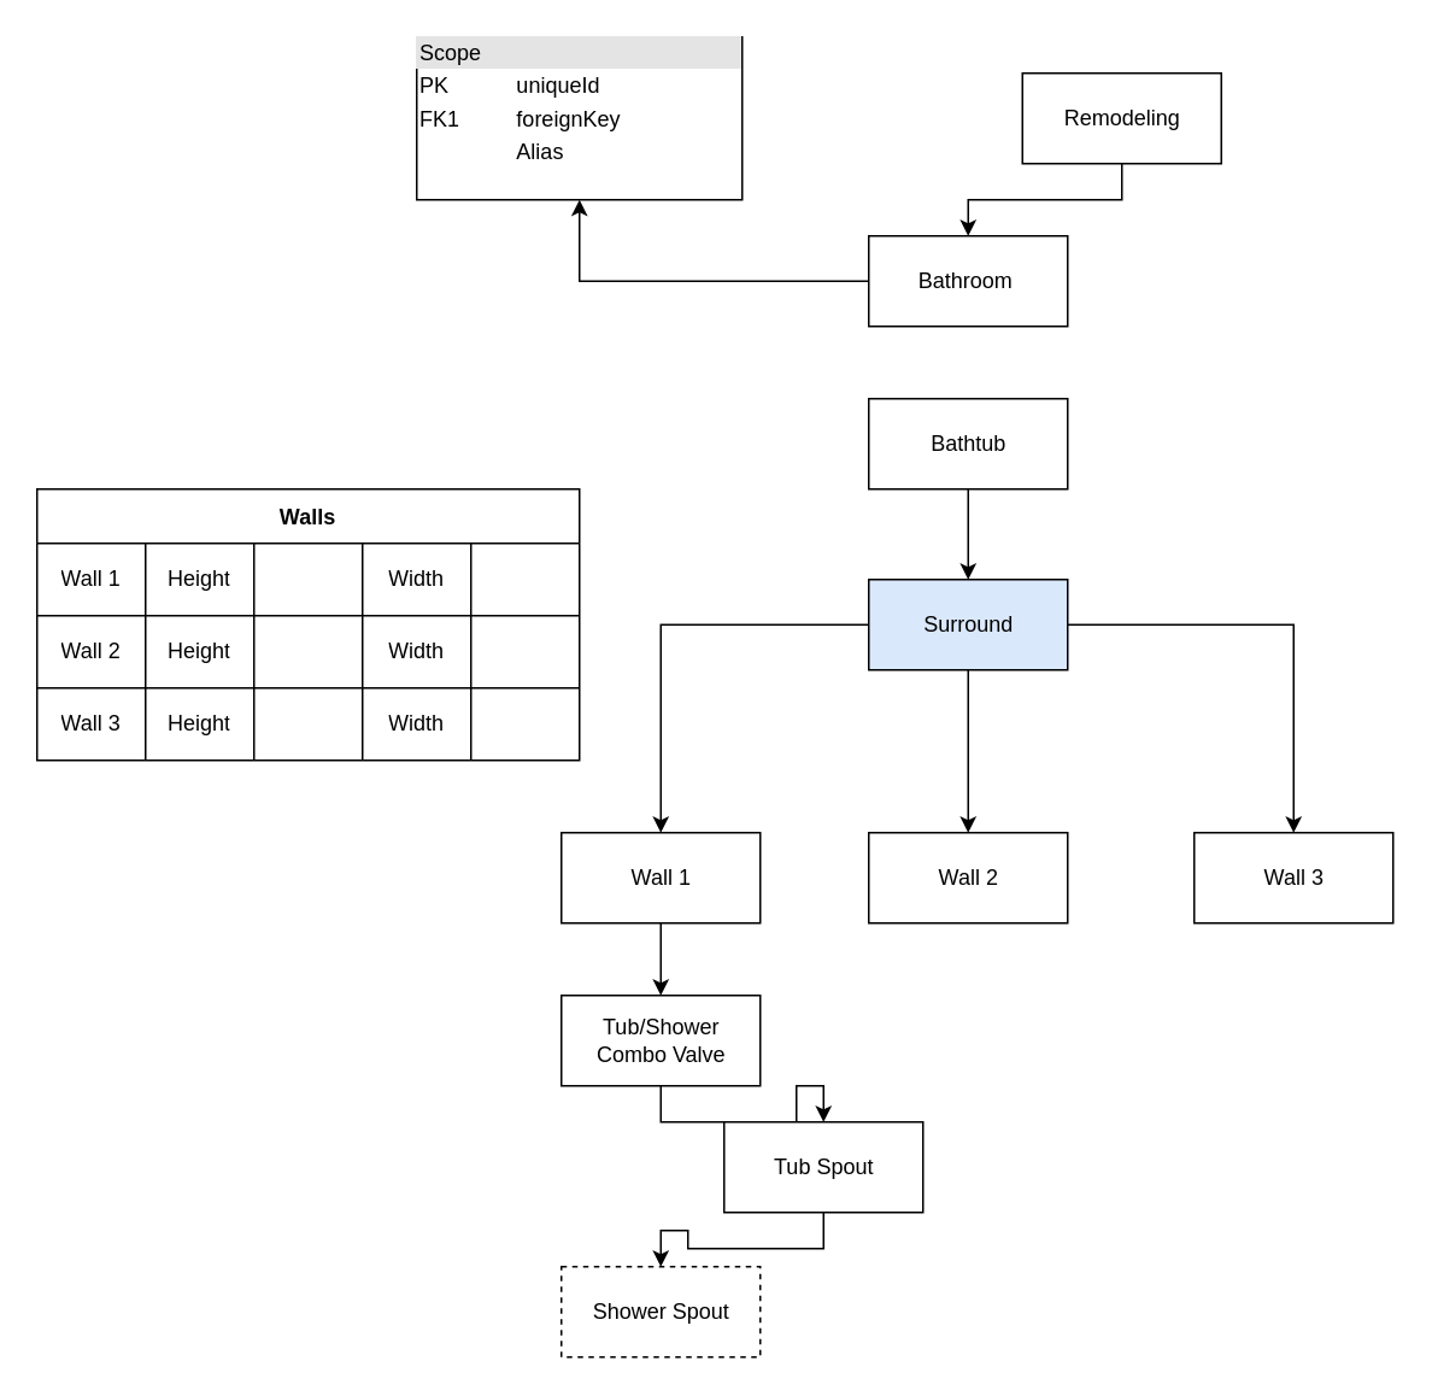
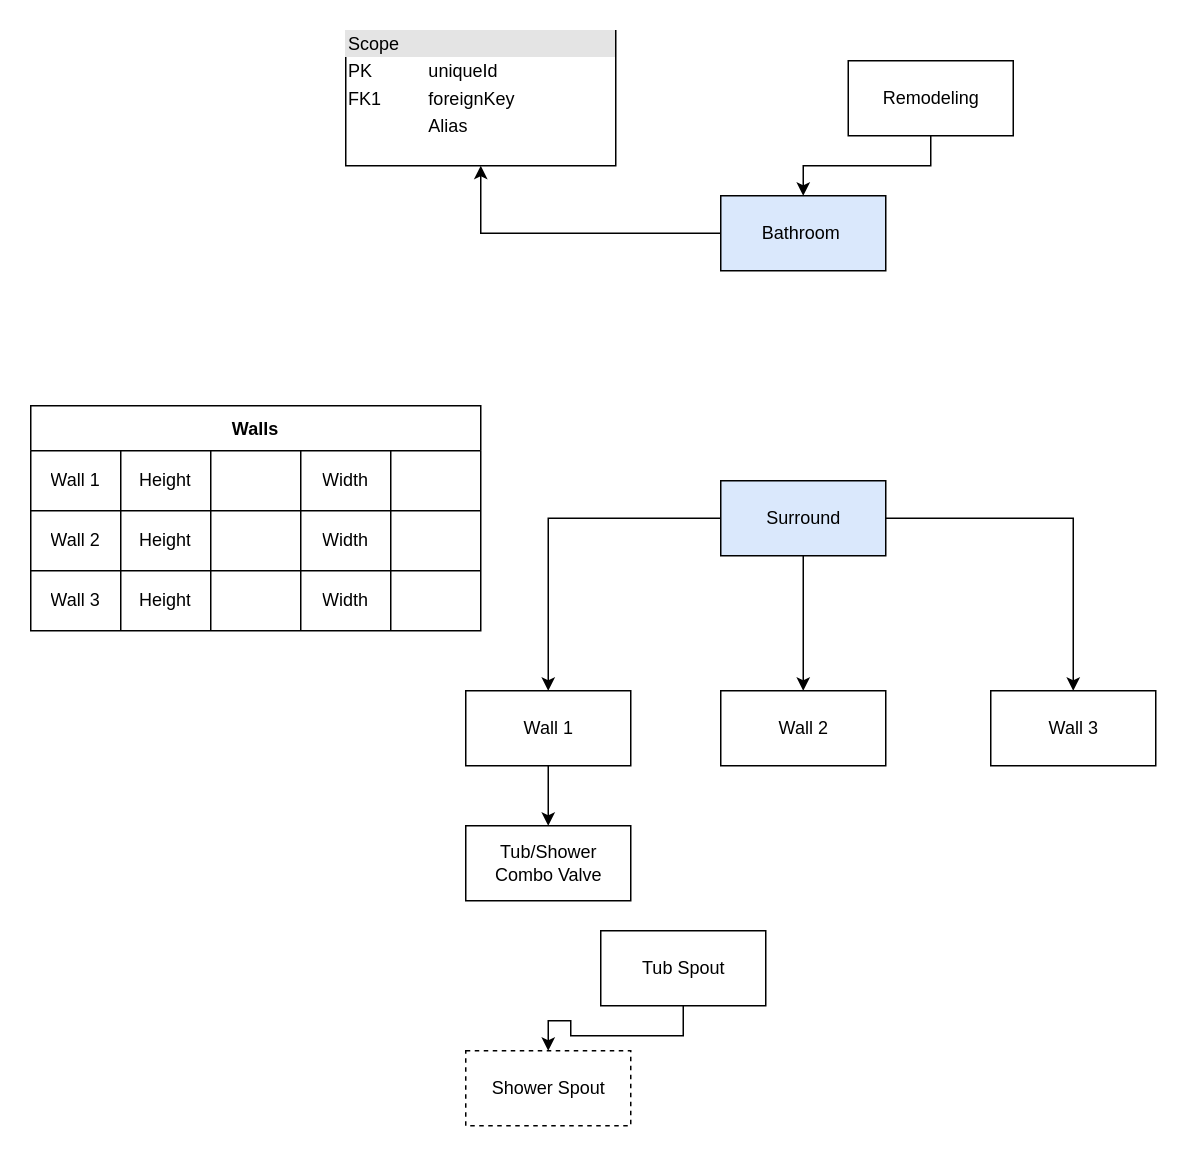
- <mxCell id="6" value="Bathroom&amp;nbsp;" style="html=1;" vertex="1" parent="1"><mxGeometry x="480" y="130" width="110" height="50" as="geometry" /></mxCell>
+ <mxCell id="6" value="Bathroom&amp;nbsp;" style="html=1;fillColor=#dae8fc;" vertex="1" parent="1"><mxGeometry x="480" y="130" width="110" height="50" as="geometry" /></mxCell>
- <mxCell id="8" value="Bathtub" style="html=1;" vertex="1" parent="1"><mxGeometry x="480" y="220" width="110" height="50" as="geometry" /></mxCell>
- <mxCell id="7" value="" style="edgeStyle=orthogonalEdgeStyle;rounded=0;orthogonalLoop=1;jettySize=auto;html=1;" edge="1" parent="1" source="8" target="12"><mxGeometry relative="1" as="geometry" /></mxCell>
- <mxCell id="17" value="" style="edgeStyle=orthogonalEdgeStyle;rounded=0;orthogonalLoop=1;jettySize=auto;html=1;" edge="1" parent="1" source="18" target="20"><mxGeometry relative="1" as="geometry" /></mxCell>
